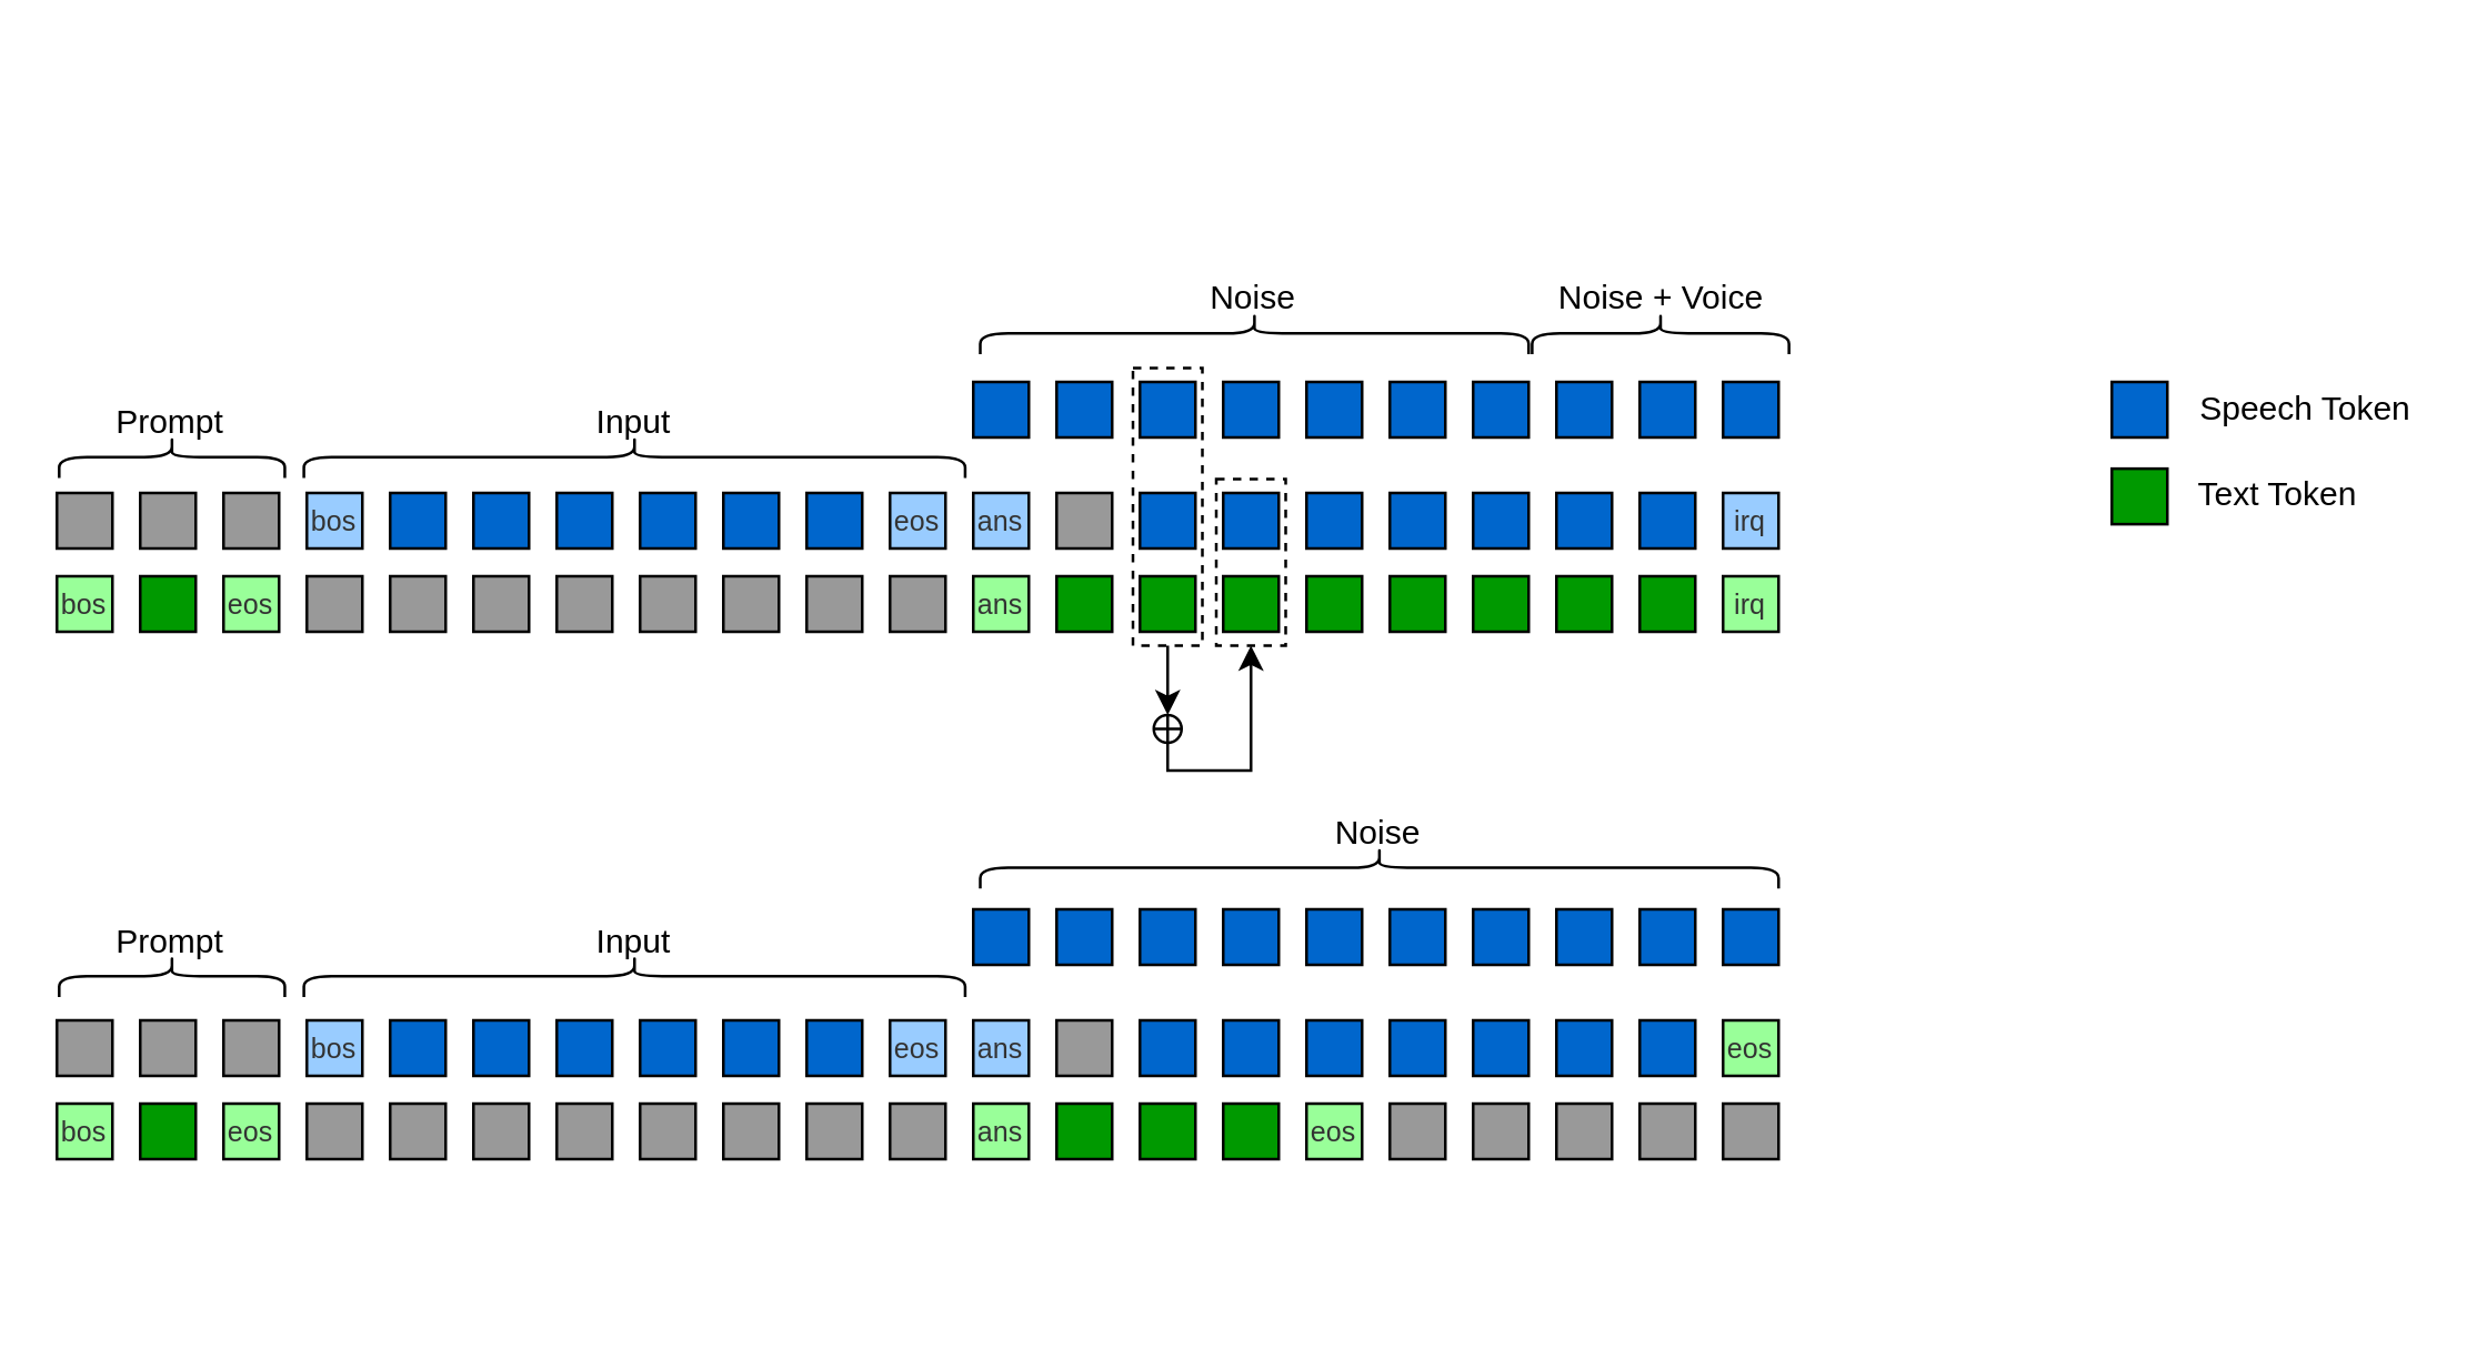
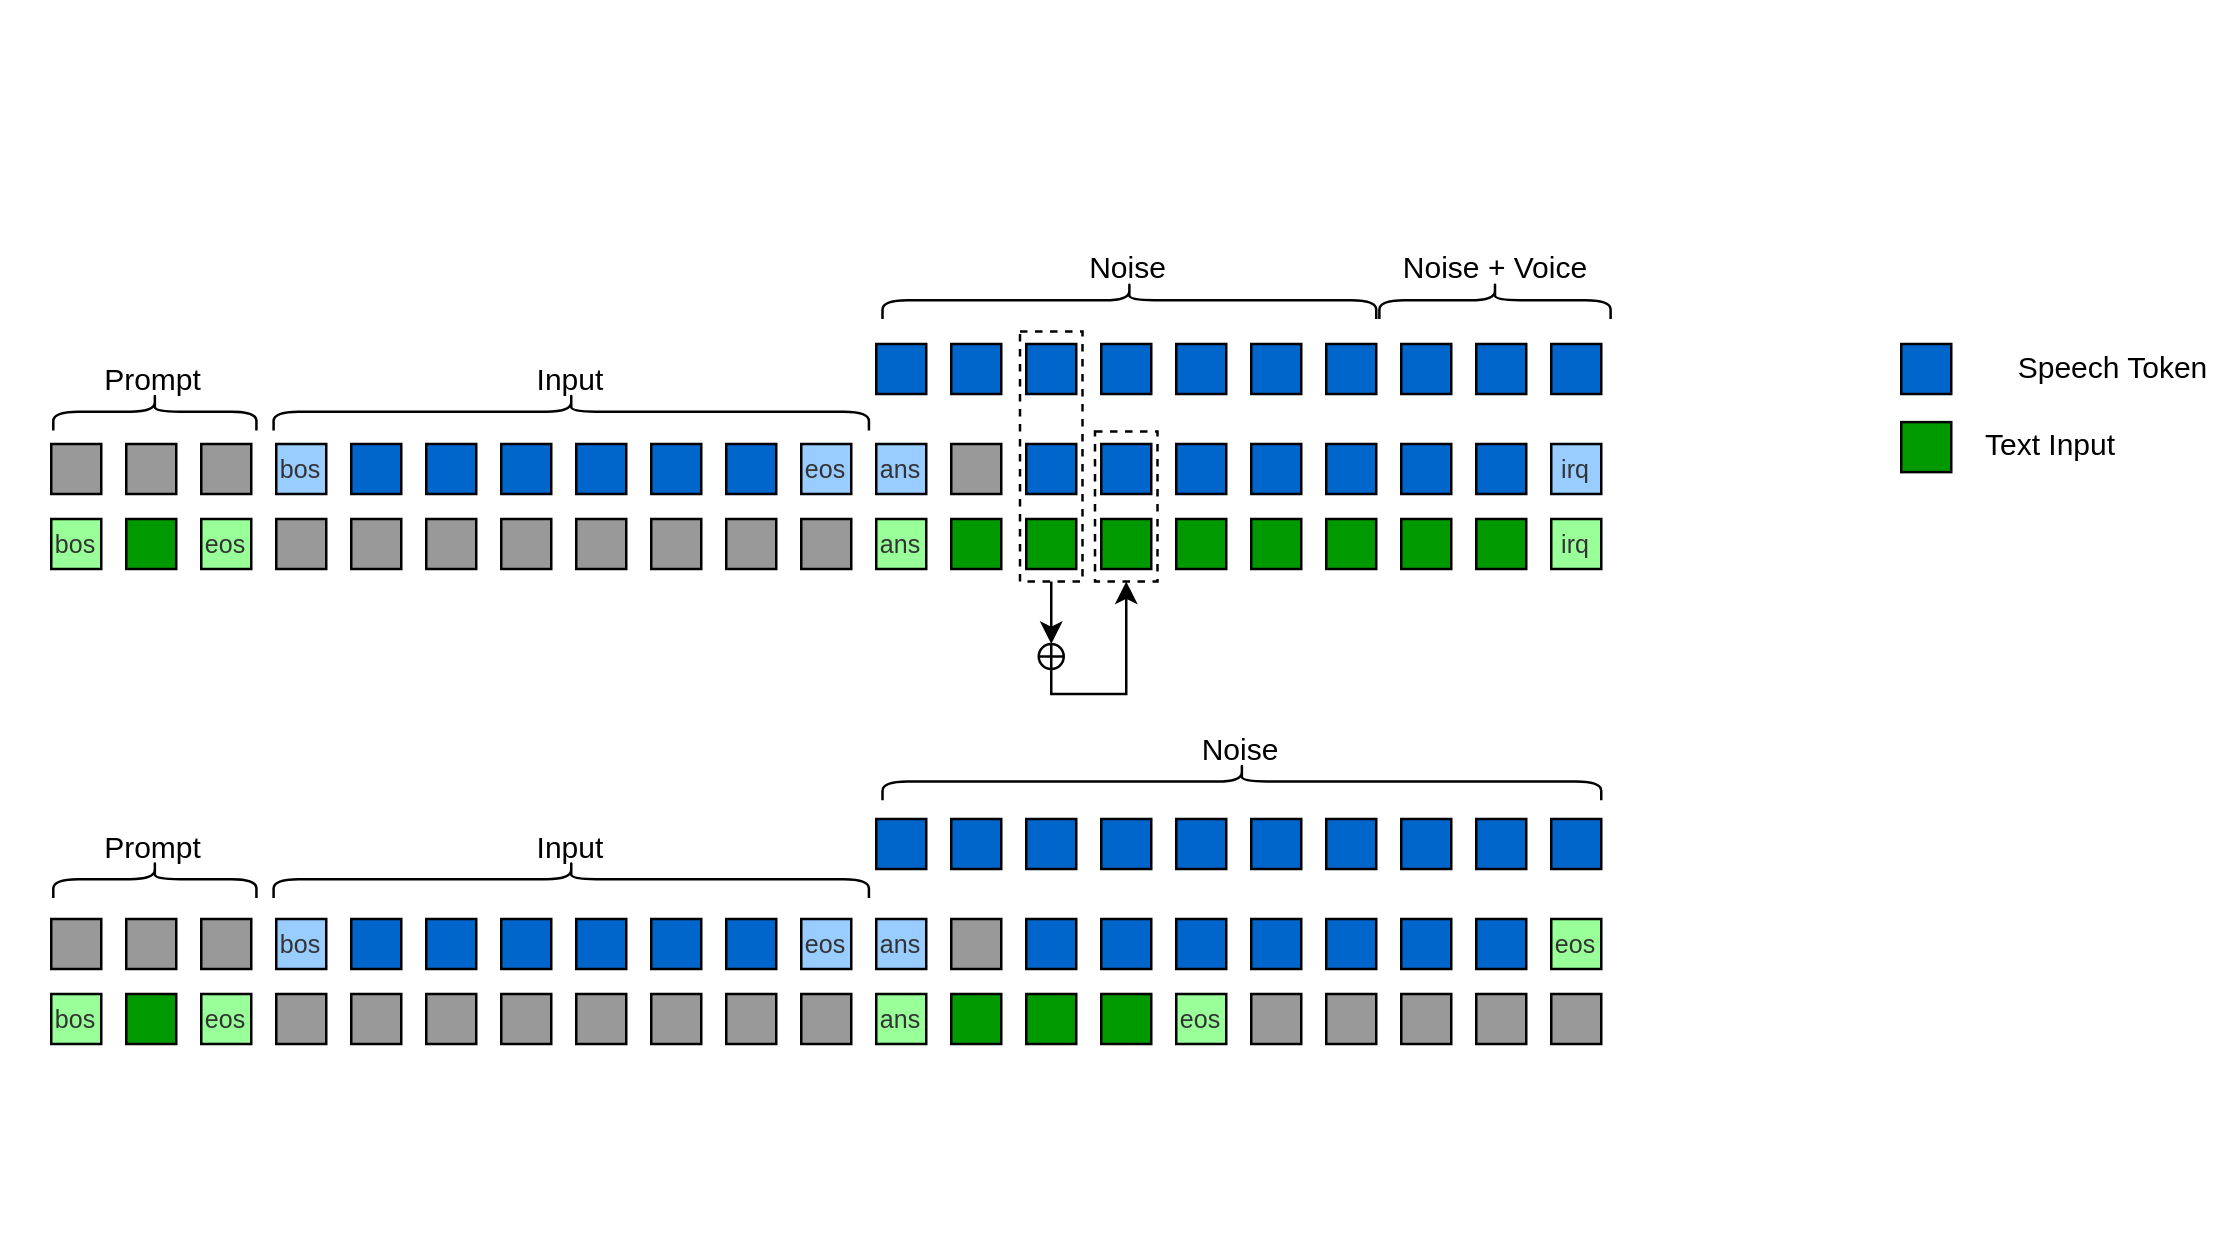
- <mxCell id="108" value="Speech Token" style="text;html=1;align=center;verticalAlign=middle;whiteSpace=wrap;rounded=0;" vertex="1" parent="1"><mxGeometry x="790" y="137" width="80" height="20" as="geometry" /></mxCell>
+ <mxCell id="108" value="Speech Token" style="text;html=1;align=center;verticalAlign=middle;whiteSpace=wrap;rounded=0;" vertex="1" parent="1"><mxGeometry x="805" y="137" width="80" height="20" as="geometry" /></mxCell>
- <mxCell id="107" value="Text Token" style="text;html=1;align=center;verticalAlign=middle;whiteSpace=wrap;rounded=0;" vertex="1" parent="1"><mxGeometry x="790" y="168.25" width="60" height="20" as="geometry" /></mxCell>
+ <mxCell id="107" value="Text Input" style="text;html=1;align=center;verticalAlign=middle;whiteSpace=wrap;rounded=0;" vertex="1" parent="1"><mxGeometry x="790" y="168.25" width="60" height="20" as="geometry" /></mxCell>
